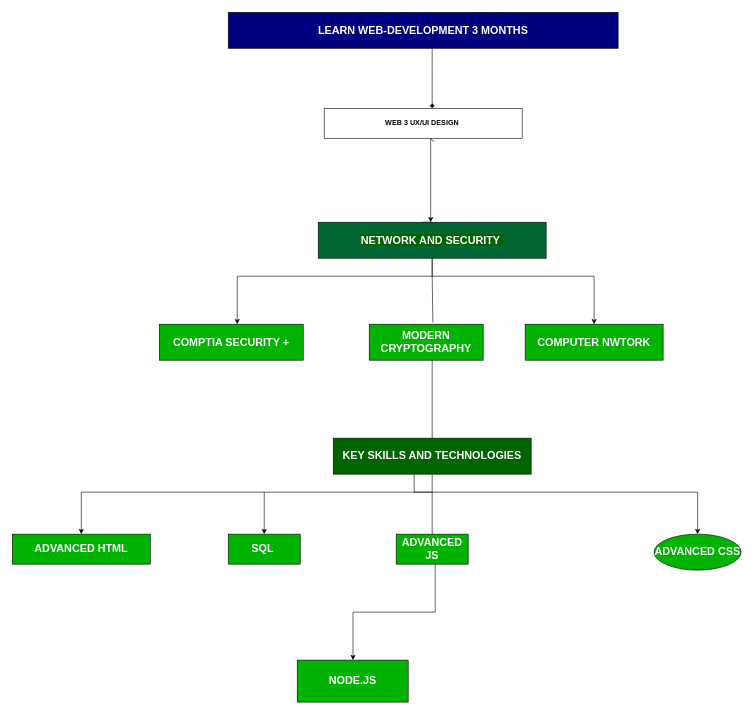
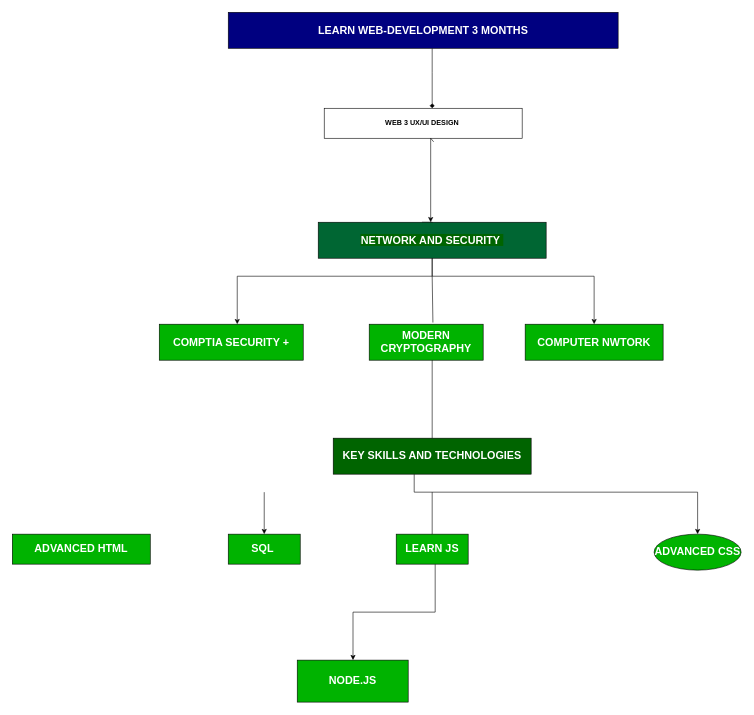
- <mxCell id="4" value="" style="edgeStyle=orthogonalEdgeStyle;rounded=0;orthogonalLoop=1;jettySize=auto;html=1;exitX=0.5;exitY=1;exitDx=0;exitDy=0;entryX=0.5;entryY=0;entryDx=0;entryDy=0;" edge="1" parent="1" source="6" target="7"><mxGeometry relative="1" as="geometry"><mxPoint x="725" y="810" as="sourcePoint" /><mxPoint x="140" y="800" as="targetPoint" /><Array as="points"><mxPoint x="720" y="820" /><mxPoint x="135" y="820" /></Array></mxGeometry></mxCell>
- <mxCell id="10" value="&lt;h2&gt;&lt;b style=&quot;background-color: rgb(0, 179, 0);&quot;&gt;&lt;font color=&quot;#ffffff&quot;&gt;ADVANCED JS&lt;/font&gt;&lt;/b&gt;&lt;/h2&gt;" style="rounded=0;whiteSpace=wrap;html=1;fillColor=#00B300;" vertex="1" parent="1"><mxGeometry x="660" y="890" width="120" height="50" as="geometry" /></mxCell>
+ <mxCell id="10" value="&lt;h2&gt;&lt;b style=&quot;background-color: rgb(0, 179, 0);&quot;&gt;&lt;font color=&quot;#ffffff&quot;&gt;LEARN JS&lt;/font&gt;&lt;/b&gt;&lt;/h2&gt;" style="rounded=0;whiteSpace=wrap;html=1;fillColor=#00B300;" vertex="1" parent="1"><mxGeometry x="660" y="890" width="120" height="50" as="geometry" /></mxCell>
